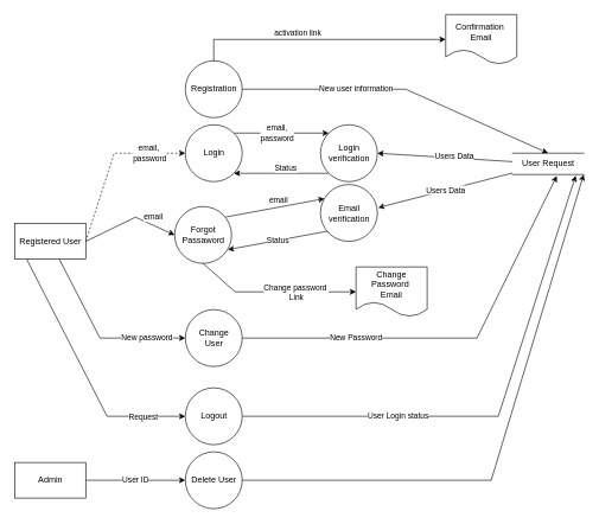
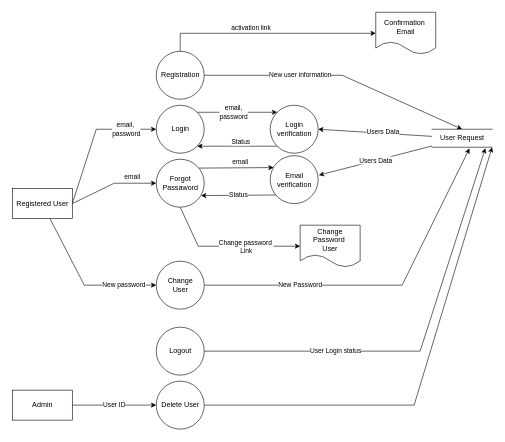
- <mxCell id="2" value="email,&amp;nbsp;&lt;br&gt;password" style="rounded=0;orthogonalLoop=1;jettySize=auto;html=1;exitX=1;exitY=0.5;exitDx=0;exitDy=0;entryX=0;entryY=0.5;entryDx=0;entryDy=0;dashed=1;" edge="1" parent="1" source="7" target="11"><mxGeometry x="0.566" relative="1" as="geometry"><Array as="points"><mxPoint x="160" y="215" /></Array><mxPoint as="offset" /></mxGeometry></mxCell>
+ <mxCell id="2" value="email,&amp;nbsp;&lt;br&gt;password" style="rounded=0;orthogonalLoop=1;jettySize=auto;html=1;exitX=1;exitY=0.5;exitDx=0;exitDy=0;entryX=0;entryY=0.5;entryDx=0;entryDy=0;" edge="1" parent="1" source="7" target="11"><mxGeometry x="0.566" relative="1" as="geometry"><Array as="points"><mxPoint x="160" y="215" /></Array><mxPoint as="offset" /></mxGeometry></mxCell>
- <mxCell id="13" value="Forgot&lt;br&gt;Passaword" style="shape=ellipse;html=1;dashed=0;whitespace=wrap;aspect=fixed;perimeter=ellipsePerimeter;" vertex="1" parent="1"><mxGeometry x="245" y="290" width="80" height="80" as="geometry" /></mxCell>
+ <mxCell id="13" value="Forgot&lt;br&gt;Passaword" style="shape=ellipse;html=1;dashed=0;whitespace=wrap;aspect=fixed;perimeter=ellipsePerimeter;" vertex="1" parent="1"><mxGeometry x="260" y="265" width="80" height="80" as="geometry" /></mxCell>
- <mxCell id="30" value="Change Password&amp;nbsp;&lt;br&gt;Email" style="shape=document;whiteSpace=wrap;html=1;boundedLbl=1;dashed=0;flipH=1;" vertex="1" parent="1"><mxGeometry x="500" y="375" width="100" height="70" as="geometry" /></mxCell>
+ <mxCell id="30" value="Change Password&amp;nbsp;&lt;br&gt;User" style="shape=document;whiteSpace=wrap;html=1;boundedLbl=1;dashed=0;flipH=1;" vertex="1" parent="1"><mxGeometry x="500" y="375" width="100" height="70" as="geometry" /></mxCell>
- <mxCell id="5" style="edgeStyle=none;rounded=0;orthogonalLoop=1;jettySize=auto;html=1;entryX=0;entryY=0.5;entryDx=0;entryDy=0;startArrow=none;startFill=0;endArrow=classic;endFill=1;exitX=0.168;exitY=0.992;exitDx=0;exitDy=0;exitPerimeter=0;" edge="1" parent="1" source="7" target="32"><mxGeometry relative="1" as="geometry"><Array as="points"><mxPoint x="150" y="585" /></Array></mxGeometry></mxCell>
- <mxCell id="6" value="Request" style="edgeLabel;html=1;align=center;verticalAlign=middle;resizable=0;points=[];" vertex="1" connectable="0" parent="5"><mxGeometry x="0.551" y="2" relative="1" as="geometry"><mxPoint x="21" y="2" as="offset" /></mxGeometry></mxCell>
